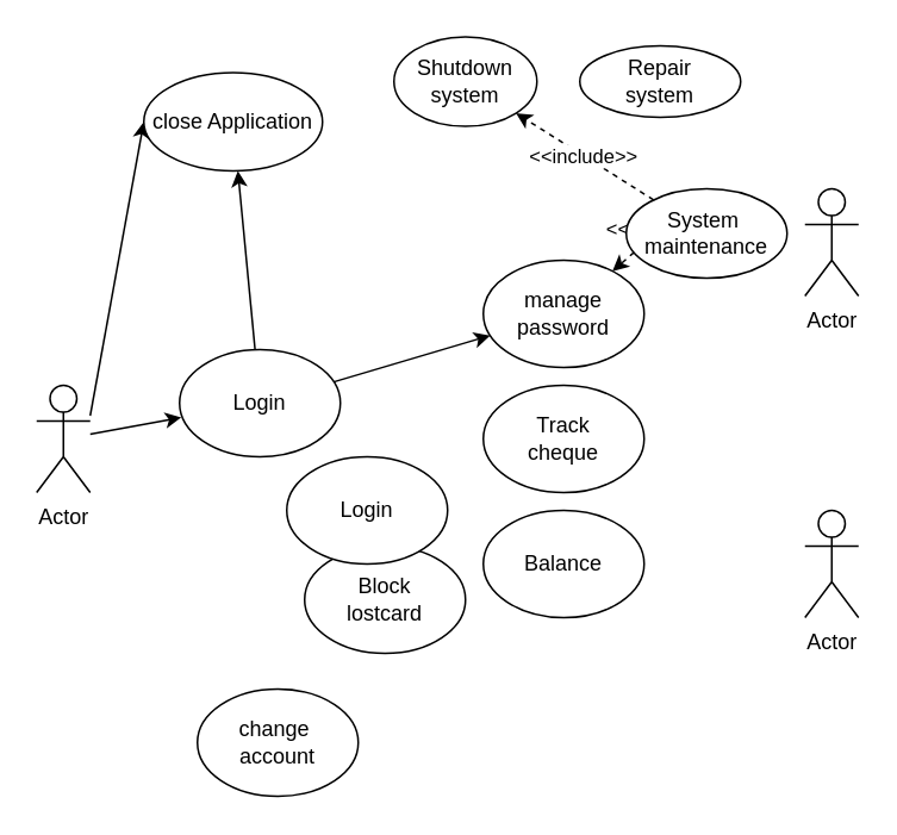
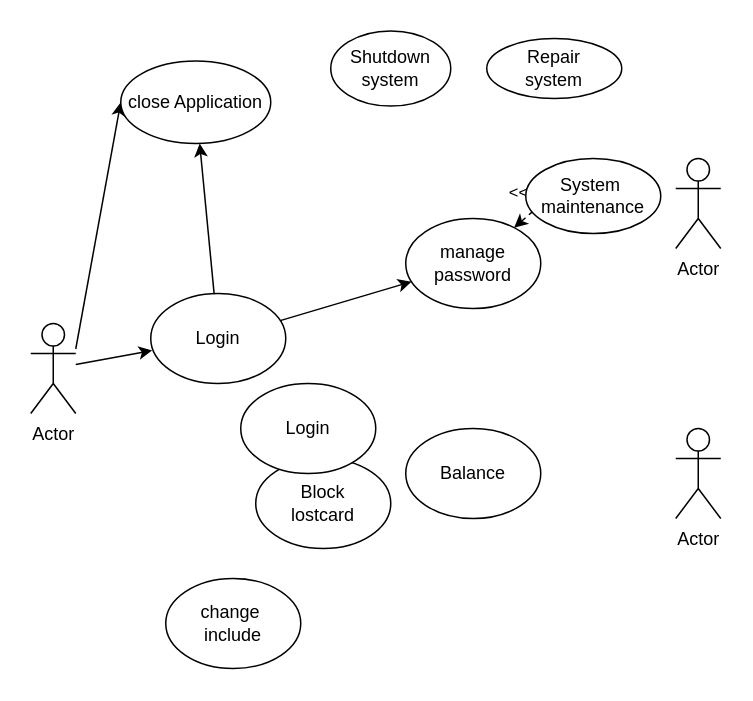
- <mxCell id="12" value="&amp;lt;&amp;lt;include&amp;gt;&amp;gt;" style="edgeStyle=none;rounded=0;orthogonalLoop=1;jettySize=auto;html=1;entryX=1;entryY=1;entryDx=0;entryDy=0;dashed=1;" edge="1" parent="1" source="14" target="15"><mxGeometry relative="1" as="geometry" /></mxCell>
- <mxCell id="21" value="Track&lt;br&gt;cheque" style="ellipse;whiteSpace=wrap;html=1;" vertex="1" parent="1"><mxGeometry x="270" y="215" width="90" height="60" as="geometry" /></mxCell>
- <mxCell id="18" value="change&amp;nbsp;&lt;br&gt;account" style="ellipse;whiteSpace=wrap;html=1;" vertex="1" parent="1"><mxGeometry x="110" y="385" width="90" height="60" as="geometry" /></mxCell>
+ <mxCell id="18" value="change&amp;nbsp;&lt;br&gt;include" style="ellipse;whiteSpace=wrap;html=1;" vertex="1" parent="1"><mxGeometry x="110" y="385" width="90" height="60" as="geometry" /></mxCell>
